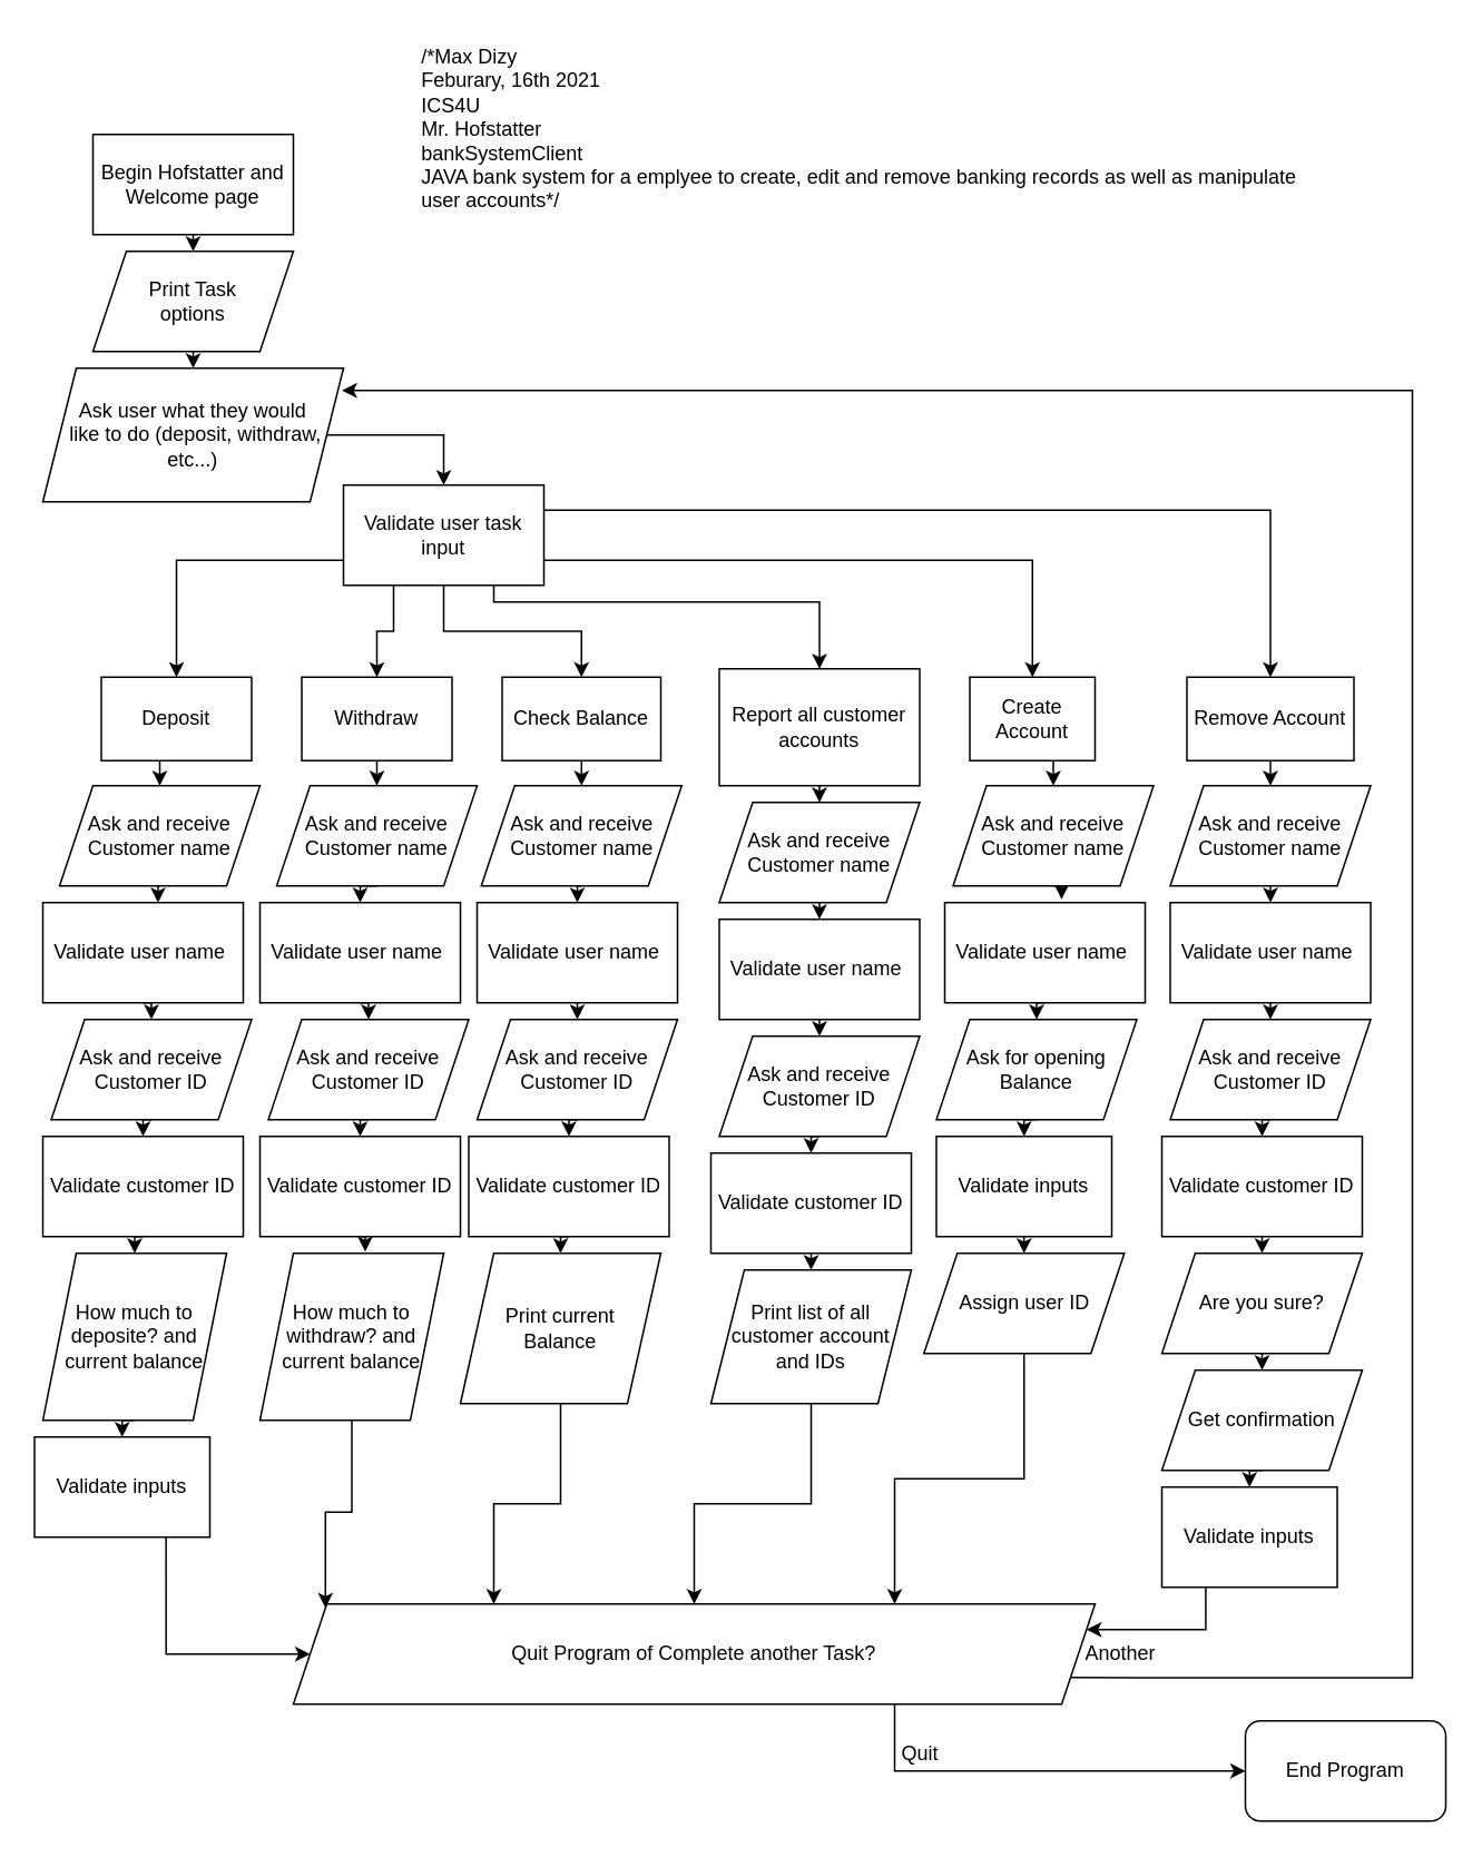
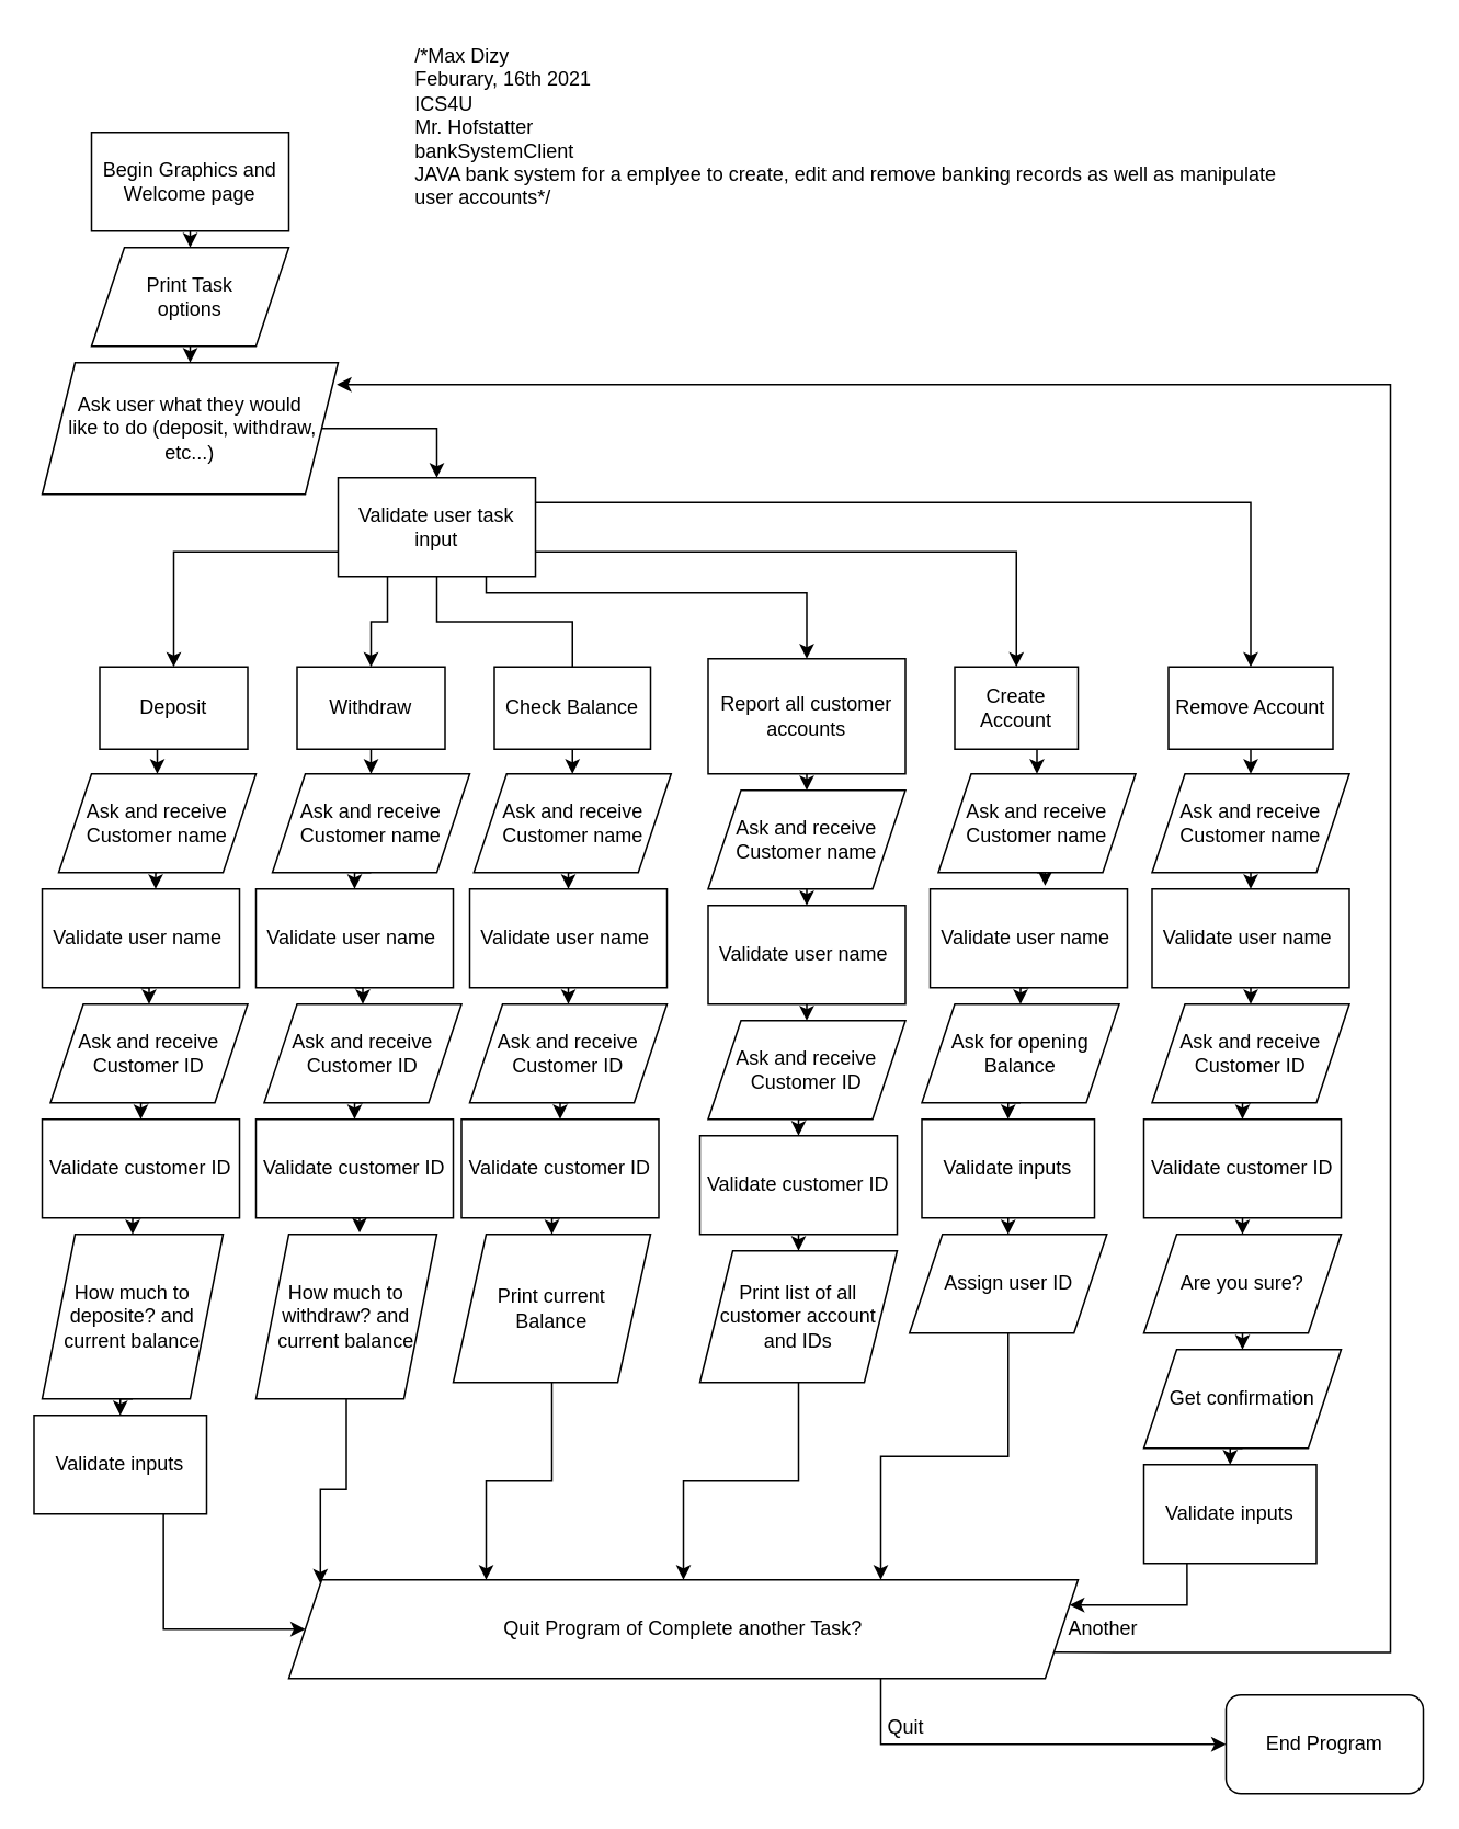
- <mxCell id="3" value="Begin Hofstatter and Welcome page" style="rounded=0;whiteSpace=wrap;html=1;" vertex="1" parent="1"><mxGeometry x="55" y="80" width="120" height="60" as="geometry" /></mxCell>
+ <mxCell id="3" value="Begin Graphics and Welcome page" style="rounded=0;whiteSpace=wrap;html=1;" vertex="1" parent="1"><mxGeometry x="55" y="80" width="120" height="60" as="geometry" /></mxCell>
- <mxCell id="10" style="edgeStyle=orthogonalEdgeStyle;rounded=0;orthogonalLoop=1;jettySize=auto;html=1;entryX=0.5;entryY=0;entryDx=0;entryDy=0;" edge="1" parent="1" source="14" target="22"><mxGeometry relative="1" as="geometry" /></mxCell>
+ <mxCell id="10" style="edgeStyle=orthogonalEdgeStyle;rounded=0;orthogonalLoop=1;jettySize=auto;html=1;entryX=0.5;entryY=0;entryDx=0;entryDy=0;endArrow=none;" edge="1" parent="1" source="14" target="22"><mxGeometry relative="1" as="geometry" /></mxCell>
